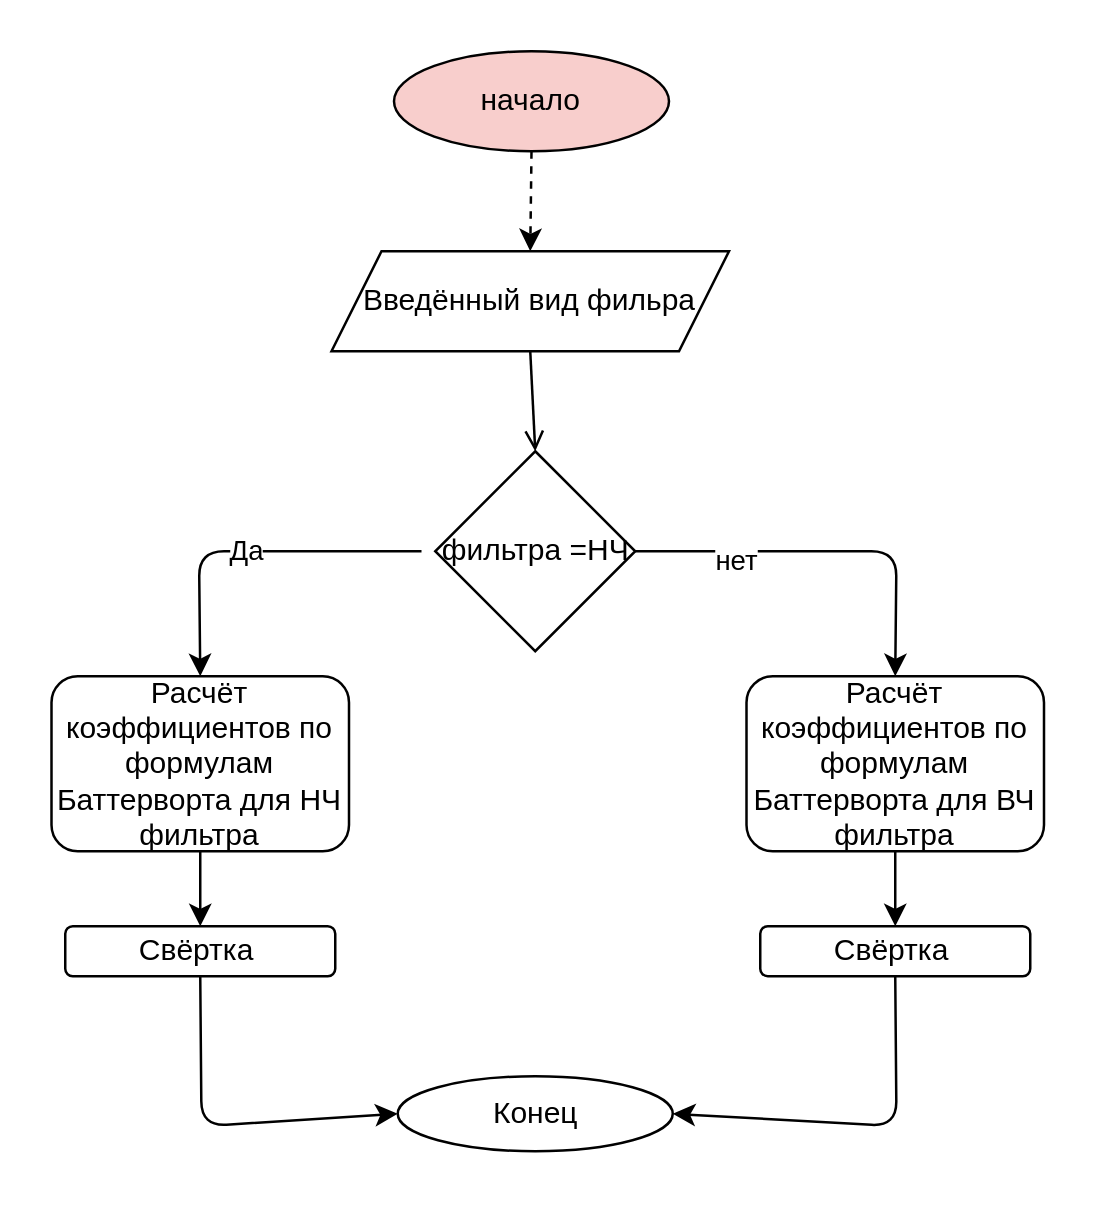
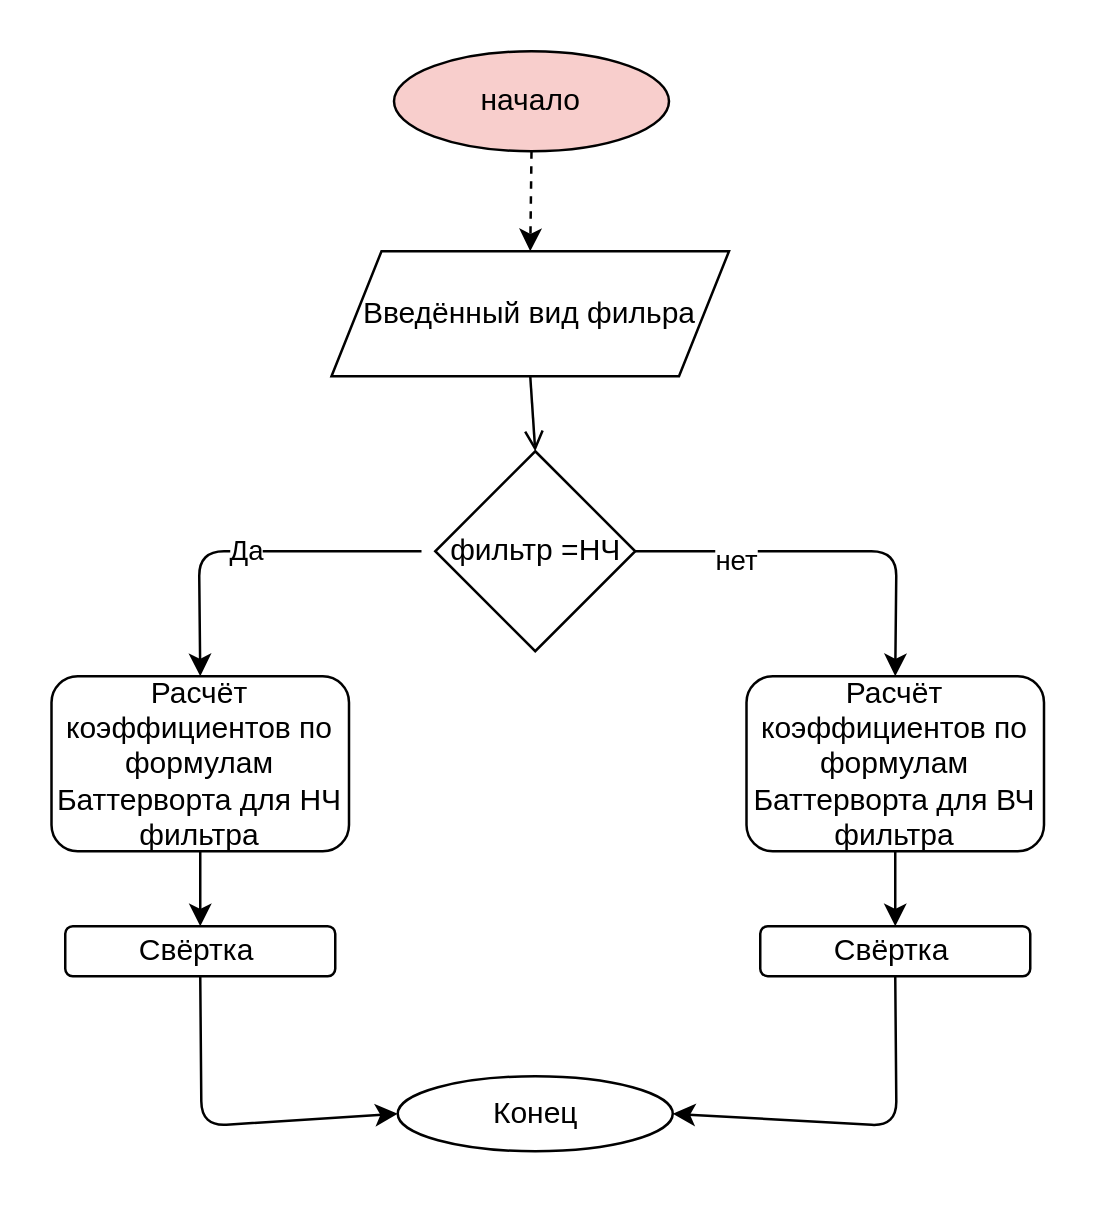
- <mxCell id="3" value="Введённый вид фильра" style="shape=parallelogram;perimeter=parallelogramPerimeter;whiteSpace=wrap;html=1;fixedSize=1;" vertex="1" parent="1"><mxGeometry x="132" y="100" width="159" height="40" as="geometry" /></mxCell>
+ <mxCell id="3" value="Введённый вид фильра" style="shape=parallelogram;perimeter=parallelogramPerimeter;whiteSpace=wrap;html=1;fixedSize=1;" vertex="1" parent="1"><mxGeometry x="132" y="100" width="159" height="50" as="geometry" /></mxCell>
- <mxCell id="5" value="фильтра =НЧ" style="rhombus;whiteSpace=wrap;html=1;" vertex="1" parent="1"><mxGeometry x="173.5" y="180" width="80" height="80" as="geometry" /></mxCell>
+ <mxCell id="5" value="фильтр =НЧ" style="rhombus;whiteSpace=wrap;html=1;" vertex="1" parent="1"><mxGeometry x="173.5" y="180" width="80" height="80" as="geometry" /></mxCell>
